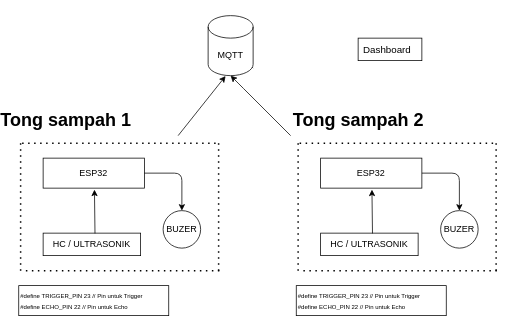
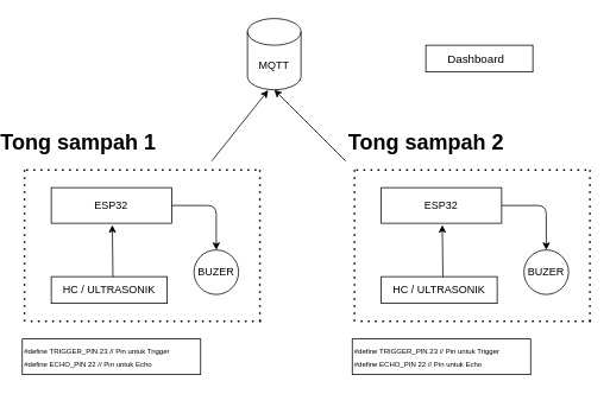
- <mxCell id="28" value="&lt;font style=&quot;font-size: 13px;&quot;&gt;Dashboard&amp;nbsp;&amp;nbsp;&lt;/font&gt;" style="rounded=0;whiteSpace=wrap;html=1;fontSize=8;" parent="1" vertex="1"><mxGeometry x="473" y="50" width="85" height="30" as="geometry" /></mxCell>
+ <mxCell id="28" value="&lt;font style=&quot;font-size: 13px;&quot;&gt;Dashboard&amp;nbsp;&amp;nbsp;&lt;/font&gt;" style="rounded=0;whiteSpace=wrap;html=1;fontSize=8;" parent="1" vertex="1"><mxGeometry x="473" y="50" width="120" height="30" as="geometry" /></mxCell>
